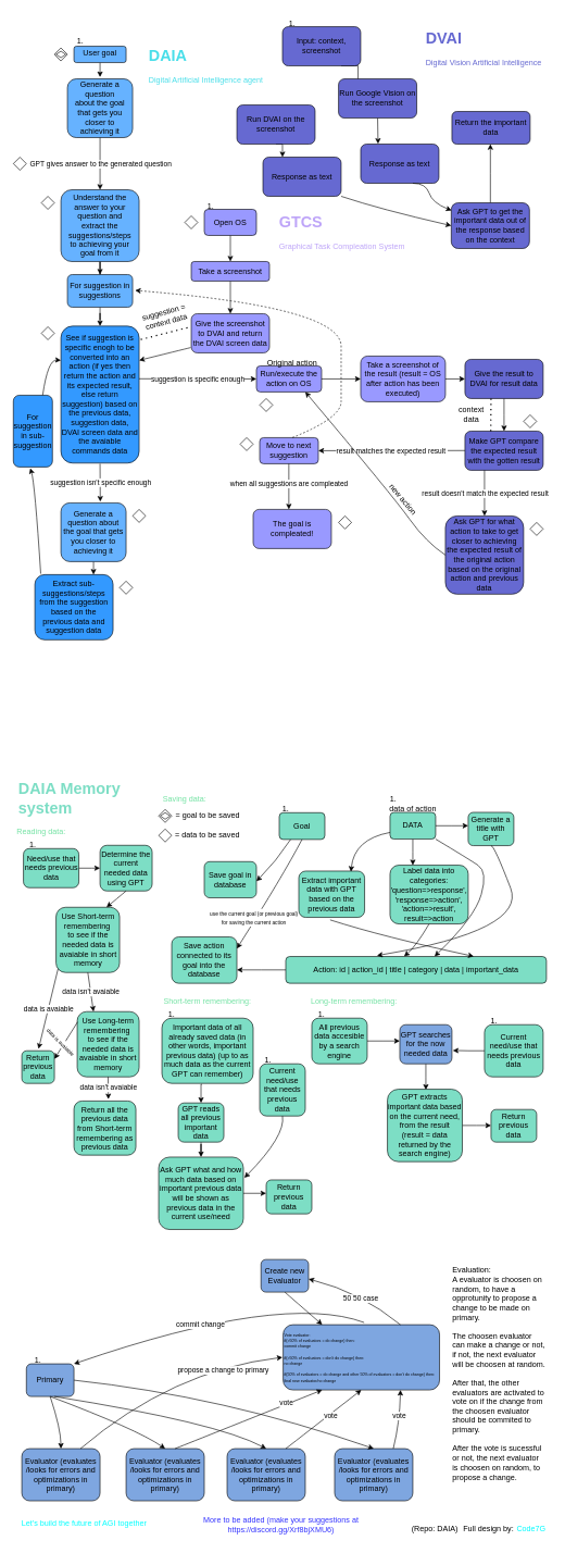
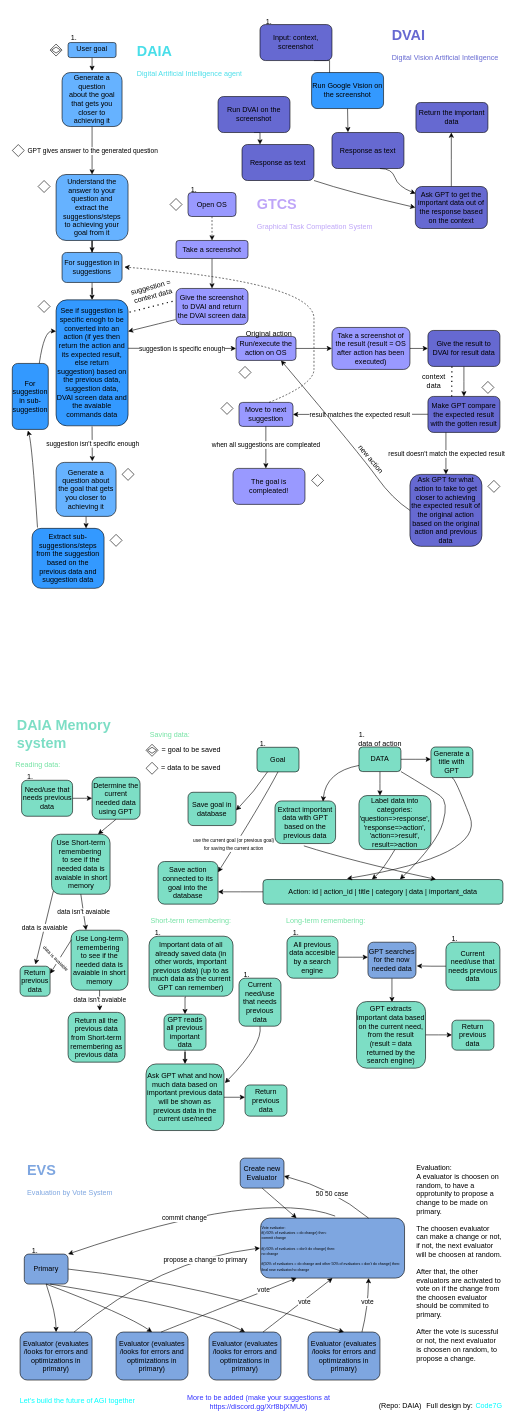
- <mxCell id="73" value="Run Google Vision on the screenshot" style="rounded=1;whiteSpace=wrap;html=1;fillColor=#6669D1;" parent="1" vertex="1"><mxGeometry x="519" y="120" width="120" height="60" as="geometry" /></mxCell>
+ <mxCell id="73" value="Run Google Vision on the screenshot" style="rounded=1;whiteSpace=wrap;html=1;fillColor=#3399ff;" parent="1" vertex="1"><mxGeometry x="519" y="120" width="120" height="60" as="geometry" /></mxCell>
- <mxCell id="27" style="edgeStyle=orthogonalEdgeStyle;rounded=0;orthogonalLoop=1;jettySize=auto;html=1;exitX=0.5;exitY=1;exitDx=0;exitDy=0;" parent="1" source="28" target="30" edge="1"><mxGeometry relative="1" as="geometry"><mxPoint x="433.095" y="300" as="targetPoint" /></mxGeometry></mxCell>
+ <mxCell id="27" style="edgeStyle=orthogonalEdgeStyle;rounded=0;orthogonalLoop=1;jettySize=auto;html=1;exitX=0.5;exitY=1;exitDx=0;exitDy=0;dashed=1;" parent="1" source="28" target="30" edge="1"><mxGeometry relative="1" as="geometry"><mxPoint x="433.095" y="300" as="targetPoint" /></mxGeometry></mxCell>
+ <mxCell id="175" value="&lt;h1&gt;&lt;font color=&quot;#7ea6e0&quot;&gt;EVS&lt;/font&gt;&lt;/h1&gt;&lt;div&gt;&lt;font color=&quot;#7ea6e0&quot;&gt;Evaluation by Vote System&lt;/font&gt;&lt;/div&gt;" style="text;html=1;strokeColor=none;fillColor=none;spacing=5;spacingTop=-20;whiteSpace=wrap;overflow=hidden;rounded=0;" parent="1" vertex="1"><mxGeometry x="40" y="1930" width="190" height="120" as="geometry" /></mxCell>
